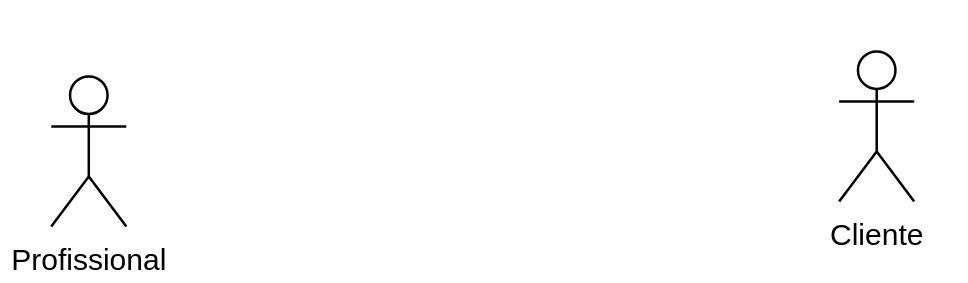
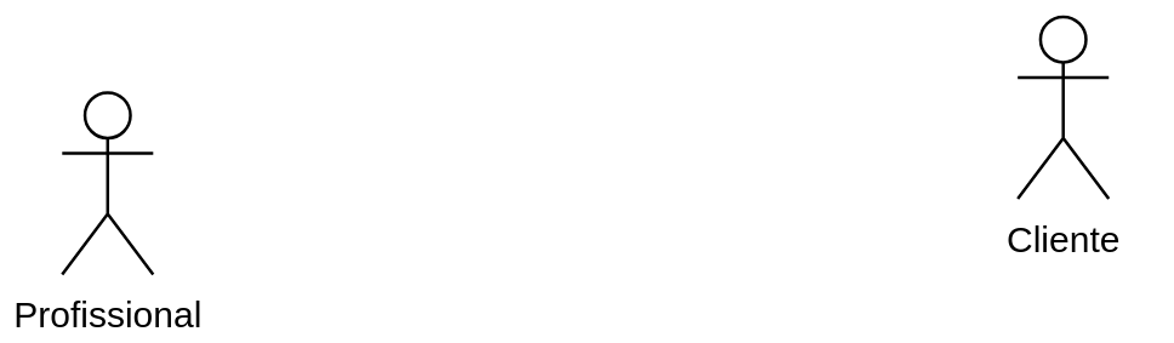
- <mxCell id="3" value="Cliente" style="shape=umlActor;verticalLabelPosition=bottom;verticalAlign=top;html=1;outlineConnect=0;" vertex="1" parent="1"><mxGeometry x="335" y="20" width="30" height="60" as="geometry" /></mxCell>
+ <mxCell id="3" value="Cliente" style="shape=umlActor;verticalLabelPosition=bottom;verticalAlign=top;html=1;outlineConnect=0;" vertex="1" parent="1"><mxGeometry x="335" y="5" width="30" height="60" as="geometry" /></mxCell>
